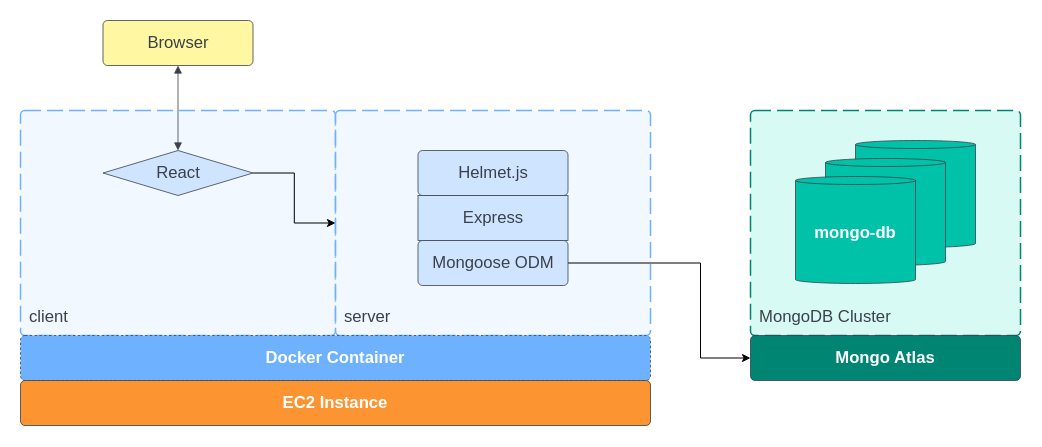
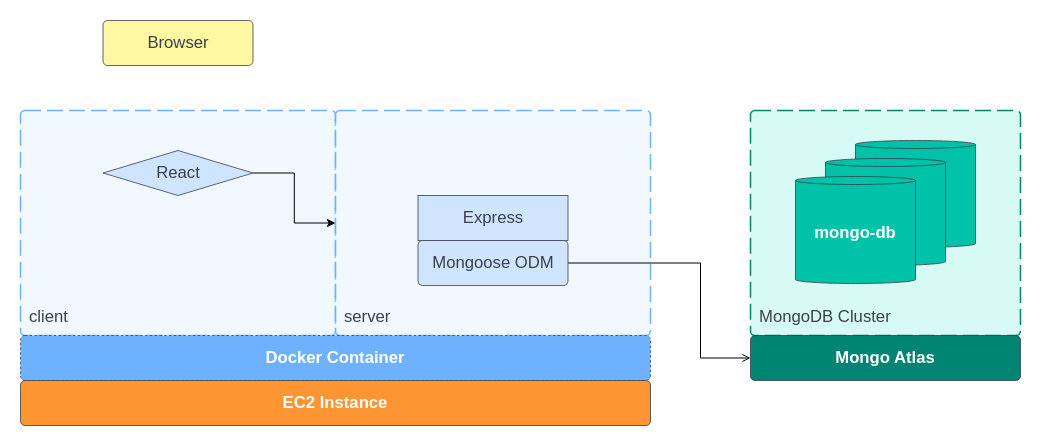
- <mxCell id="8" value="" style="html=1;jettySize=18;whiteSpace=wrap;fontSize=13;strokeColor=#3a414a;strokeOpacity=100;strokeWidth=0.8;rounded=1;arcSize=12;edgeStyle=orthogonalEdgeStyle;startArrow=block;startFill=1;endArrow=block;endFill=1;exitX=0.5;exitY=0;exitDx=0;exitDy=0;" edge="1" parent="1" source="5" target="7"><mxGeometry width="100" height="100" relative="1" as="geometry"><Array as="points" /><mxPoint x="177" y="72.64" as="sourcePoint" /><mxPoint x="177" y="20.36" as="targetPoint" /></mxGeometry></mxCell>
- <mxCell id="6" value="Helmet.js" style="html=1;overflow=block;blockSpacing=1;whiteSpace=wrap;fontSize=16.7;fontColor=#3a414a;spacing=9;strokeColor=#3a414a;strokeOpacity=100;fillOpacity=100;rounded=1;absoluteArcSize=1;arcSize=9;fillColor=#cfe4ff;strokeWidth=0.8;" vertex="1" parent="1"><mxGeometry x="417.5" y="150" width="150" height="45" as="geometry" /></mxCell>
- <mxCell id="12" style="edgeStyle=orthogonalEdgeStyle;rounded=0;orthogonalLoop=1;jettySize=auto;html=1;entryX=0;entryY=0.5;entryDx=0;entryDy=0;" edge="1" parent="1" source="13" target="19"><mxGeometry relative="1" as="geometry"><Array as="points"><mxPoint x="700" y="263" /><mxPoint x="700" y="358" /></Array></mxGeometry></mxCell>
+ <mxCell id="12" style="edgeStyle=orthogonalEdgeStyle;rounded=0;orthogonalLoop=1;jettySize=auto;html=1;entryX=0;entryY=0.5;entryDx=0;entryDy=0;endArrow=open;" edge="1" parent="1" source="13" target="19"><mxGeometry relative="1" as="geometry"><Array as="points"><mxPoint x="700" y="263" /><mxPoint x="700" y="358" /></Array></mxGeometry></mxCell>
